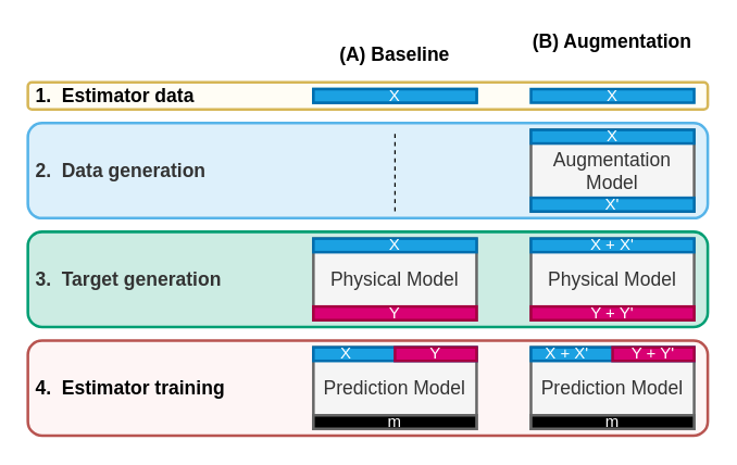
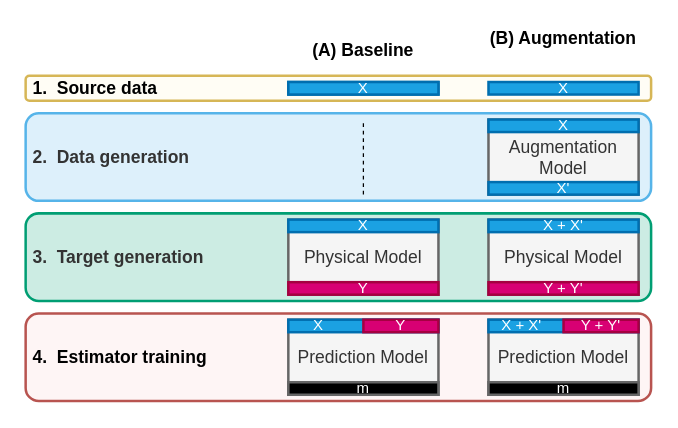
- <mxCell id="2" value="&amp;nbsp;1.&amp;nbsp; Estimator data" style="rounded=1;whiteSpace=wrap;html=1;strokeWidth=2;fontSize=14;align=left;glass=0;shadow=0;sketch=0;fillOpacity=20;fontStyle=1;fillColor=#fff2cc;strokeColor=#d6b656;" parent="1" vertex="1"><mxGeometry x="20" y="60" width="500" height="20" as="geometry" /></mxCell>
+ <mxCell id="2" value="&amp;nbsp;1.&amp;nbsp; Source data" style="rounded=1;whiteSpace=wrap;html=1;strokeWidth=2;fontSize=14;align=left;glass=0;shadow=0;sketch=0;fillOpacity=20;fontStyle=1;fillColor=#fff2cc;strokeColor=#d6b656;" parent="1" vertex="1"><mxGeometry x="20" y="60" width="500" height="20" as="geometry" /></mxCell>
